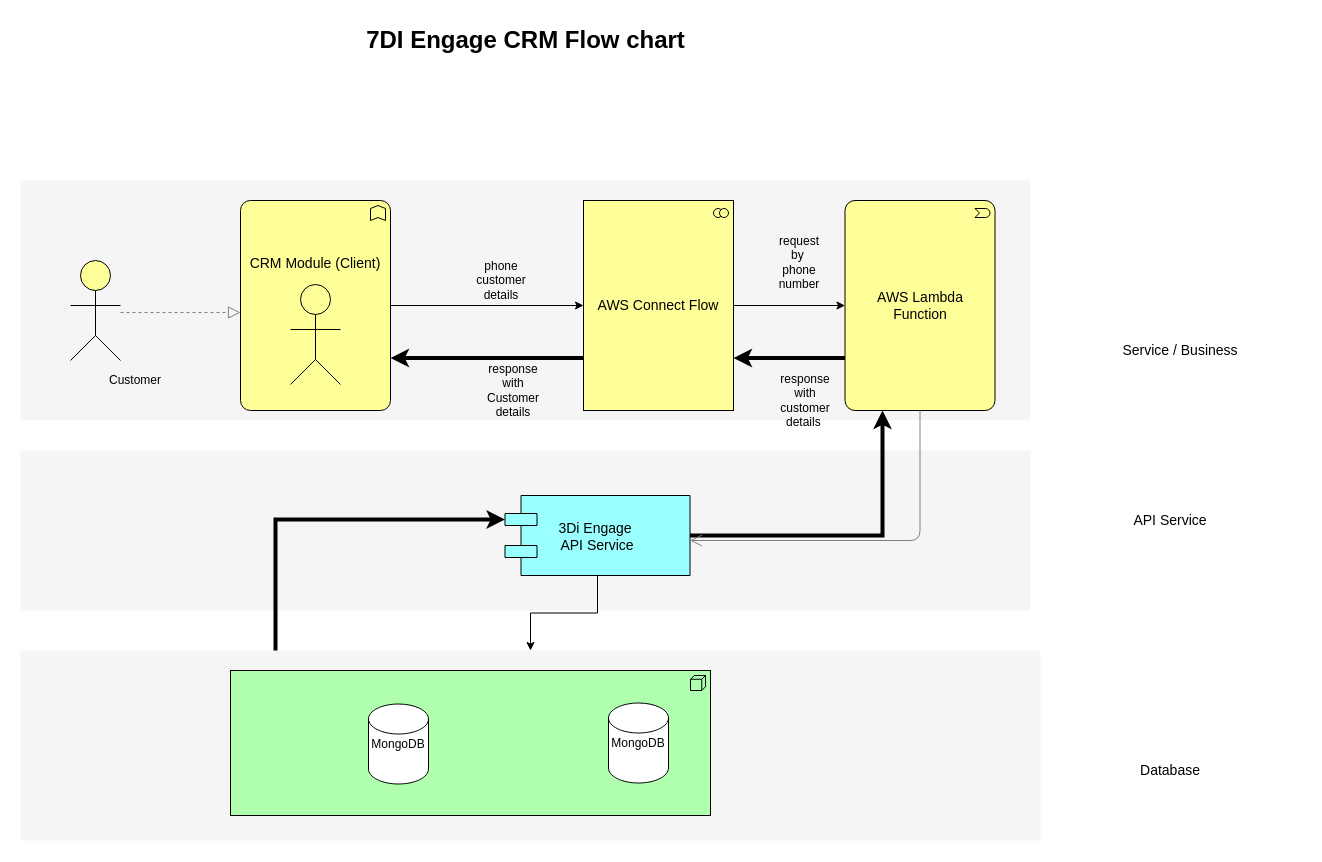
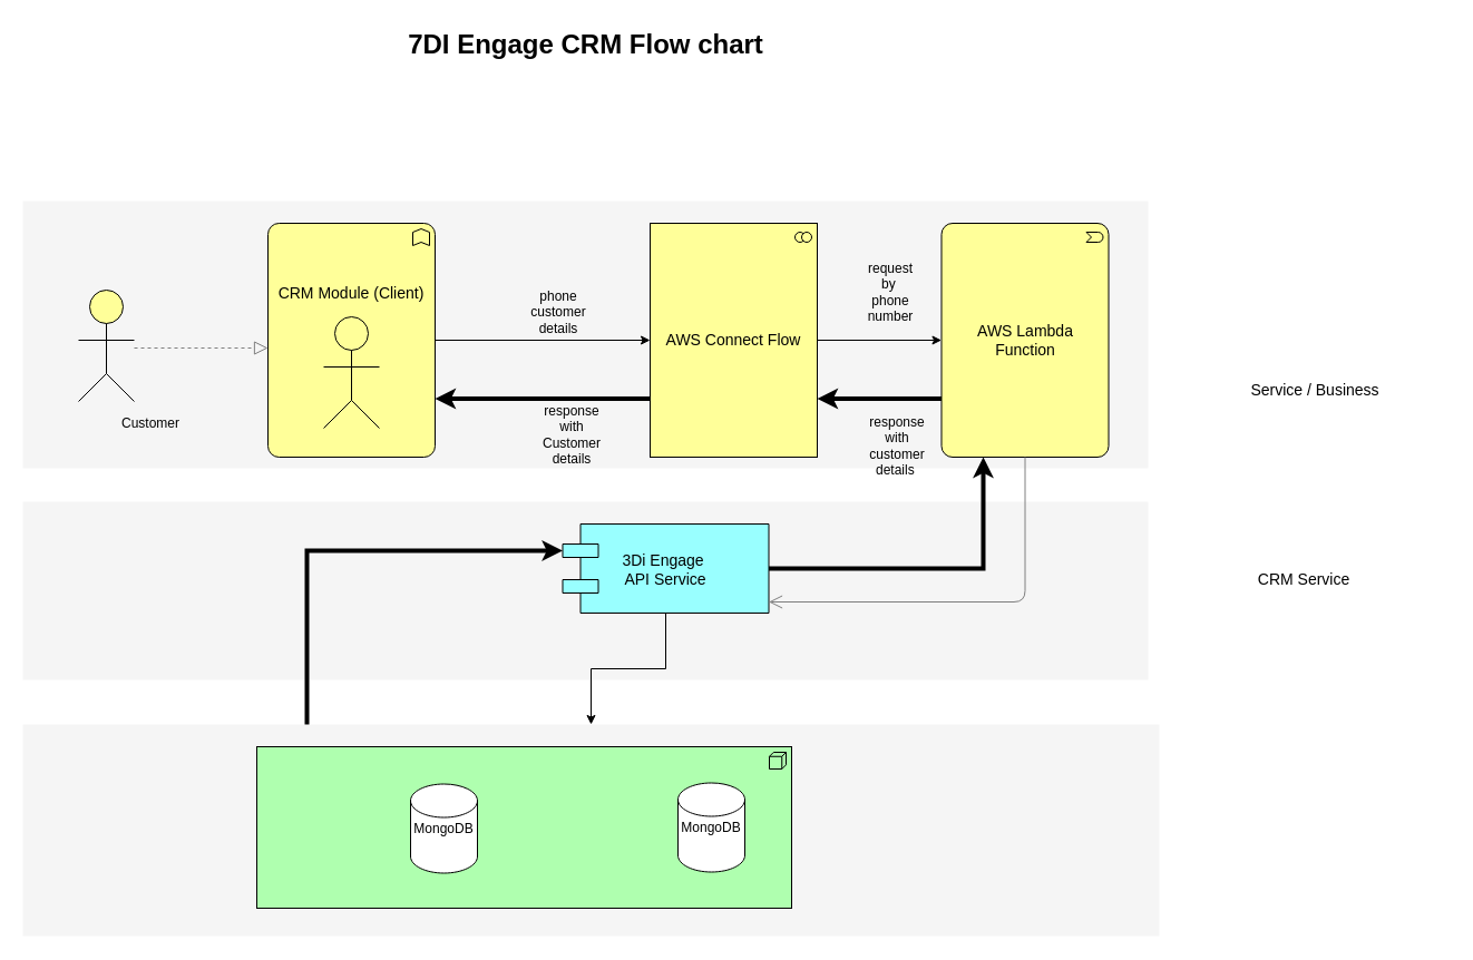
- <mxCell id="10" value="API Service" style="text;html=1;strokeColor=none;fillColor=none;align=center;verticalAlign=middle;whiteSpace=wrap;fontSize=14;" parent="1" vertex="1"><mxGeometry x="1050" y="510" width="240" height="20" as="geometry" /></mxCell>
+ <mxCell id="10" value="CRM Service" style="text;html=1;strokeColor=none;fillColor=none;align=center;verticalAlign=middle;whiteSpace=wrap;fontSize=14;" parent="1" vertex="1"><mxGeometry x="1050" y="510" width="240" height="20" as="geometry" /></mxCell>
- <mxCell id="30" value="3Di Engage &#10;API Service" style="shape=component;align=center;fillColor=#99ffff;gradientColor=none;fontSize=14;" parent="28" vertex="1"><mxGeometry x="484.5" y="45" width="185" height="80" as="geometry" /></mxCell>
+ <mxCell id="30" value="3Di Engage &#10;API Service" style="shape=component;align=center;fillColor=#99ffff;gradientColor=none;fontSize=14;" parent="28" vertex="1"><mxGeometry x="484.5" y="20" width="185" height="80" as="geometry" /></mxCell>
- <mxCell id="9" value="Database" style="text;html=1;strokeColor=none;fillColor=none;align=center;verticalAlign=middle;whiteSpace=wrap;fontSize=14;" parent="1" vertex="1"><mxGeometry x="1050" y="760" width="240" height="20" as="geometry" /></mxCell>
